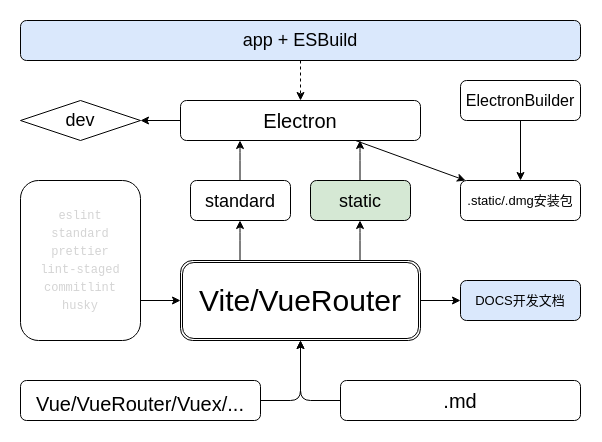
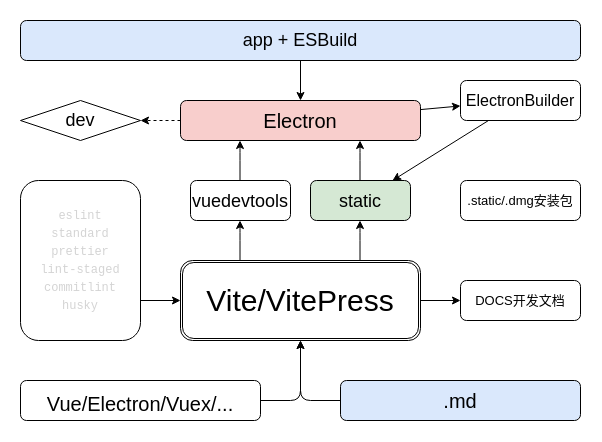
- <mxCell id="18" value="" style="edgeStyle=none;html=1;fontSize=16;entryX=0.5;entryY=0;entryDx=0;entryDy=0;exitX=0.5;exitY=1;exitDx=0;exitDy=0;dashed=1;" parent="1" source="24" target="19" edge="1"><mxGeometry relative="1" as="geometry"><mxPoint x="260" y="50" as="sourcePoint" /></mxGeometry></mxCell>
+ <mxCell id="18" value="" style="edgeStyle=none;html=1;fontSize=16;entryX=0.5;entryY=0;entryDx=0;entryDy=0;exitX=0.5;exitY=1;exitDx=0;exitDy=0;" parent="1" source="24" target="19" edge="1"><mxGeometry relative="1" as="geometry"><mxPoint x="260" y="50" as="sourcePoint" /></mxGeometry></mxCell>
- <mxCell id="16" value="" style="edgeStyle=none;html=1;fontSize=18;" parent="1" source="19" target="20" edge="1"><mxGeometry relative="1" as="geometry" /></mxCell>
+ <mxCell id="16" value="" style="edgeStyle=none;html=1;fontSize=18;dashed=1;" parent="1" source="19" target="20" edge="1"><mxGeometry relative="1" as="geometry" /></mxCell>
- <mxCell id="19" value="&lt;font style=&quot;font-size: 20px&quot;&gt;Electron&lt;/font&gt;" style="rounded=1;whiteSpace=wrap;html=1;fontSize=13;" parent="1" vertex="1"><mxGeometry x="180" y="100" width="240" height="40" as="geometry" /></mxCell>
+ <mxCell id="19" value="&lt;font style=&quot;font-size: 20px&quot;&gt;Electron&lt;/font&gt;" style="rounded=1;whiteSpace=wrap;html=1;fontSize=13;fillColor=#f8cecc;" parent="1" vertex="1"><mxGeometry x="180" y="100" width="240" height="40" as="geometry" /></mxCell>
- <mxCell id="21" value="" style="edgeStyle=none;html=1;fontSize=16;" parent="1" source="22" target="23" edge="1"><mxGeometry relative="1" as="geometry" /></mxCell>
+ <mxCell id="21" value="" style="edgeStyle=none;html=1;fontSize=16;" parent="1" source="22" target="11" edge="1"><mxGeometry relative="1" as="geometry" /></mxCell>
- <mxCell id="17" value="" style="edgeStyle=none;html=1;fontSize=18;" parent="1" source="19" target="23" edge="1"><mxGeometry relative="1" as="geometry" /></mxCell>
+ <mxCell id="17" value="" style="edgeStyle=none;html=1;fontSize=18;" parent="1" source="19" target="22" edge="1"><mxGeometry relative="1" as="geometry" /></mxCell>
- <mxCell id="10" value="&lt;font style=&quot;font-size: 18px&quot;&gt;standard&lt;/font&gt;" style="rounded=1;whiteSpace=wrap;html=1;fontSize=20;" parent="1" vertex="1"><mxGeometry x="190" y="180" width="100" height="40" as="geometry" /></mxCell>
+ <mxCell id="10" value="&lt;font style=&quot;font-size: 18px&quot;&gt;vuedevtools&lt;/font&gt;" style="rounded=1;whiteSpace=wrap;html=1;fontSize=20;" parent="1" vertex="1"><mxGeometry x="190" y="180" width="100" height="40" as="geometry" /></mxCell>
- <mxCell id="3" value="Vite/VueRouter" style="shape=ext;double=1;rounded=1;whiteSpace=wrap;html=1;fontSize=30;" parent="1" vertex="1"><mxGeometry x="180" y="260" width="240" height="80" as="geometry" /></mxCell>
+ <mxCell id="3" value="Vite/VitePress" style="shape=ext;double=1;rounded=1;whiteSpace=wrap;html=1;fontSize=30;" parent="1" vertex="1"><mxGeometry x="180" y="260" width="240" height="80" as="geometry" /></mxCell>
- <mxCell id="13" value="DOCS开发文档" style="rounded=1;whiteSpace=wrap;html=1;fontSize=13;fillColor=#dae8fc;" parent="1" vertex="1"><mxGeometry x="460" y="280" width="120" height="40" as="geometry" /></mxCell>
+ <mxCell id="13" value="DOCS开发文档" style="rounded=1;whiteSpace=wrap;html=1;fontSize=13;" parent="1" vertex="1"><mxGeometry x="460" y="280" width="120" height="40" as="geometry" /></mxCell>
- <mxCell id="5" value="&lt;font style=&quot;font-size: 20px&quot;&gt;Vue/VueRouter/Vuex/...&lt;/font&gt;" style="rounded=1;whiteSpace=wrap;html=1;fontSize=30;" parent="1" vertex="1"><mxGeometry x="20" y="380" width="240" height="40" as="geometry" /></mxCell>
+ <mxCell id="5" value="&lt;font style=&quot;font-size: 20px&quot;&gt;Vue/Electron/Vuex/...&lt;/font&gt;" style="rounded=1;whiteSpace=wrap;html=1;fontSize=30;" parent="1" vertex="1"><mxGeometry x="20" y="380" width="240" height="40" as="geometry" /></mxCell>
- <mxCell id="7" value=".md" style="rounded=1;whiteSpace=wrap;html=1;fontSize=20;" parent="1" vertex="1"><mxGeometry x="340" y="380" width="240" height="40" as="geometry" /></mxCell>
+ <mxCell id="7" value=".md" style="rounded=1;whiteSpace=wrap;html=1;fontSize=20;fillColor=#dae8fc;" parent="1" vertex="1"><mxGeometry x="340" y="380" width="240" height="40" as="geometry" /></mxCell>
